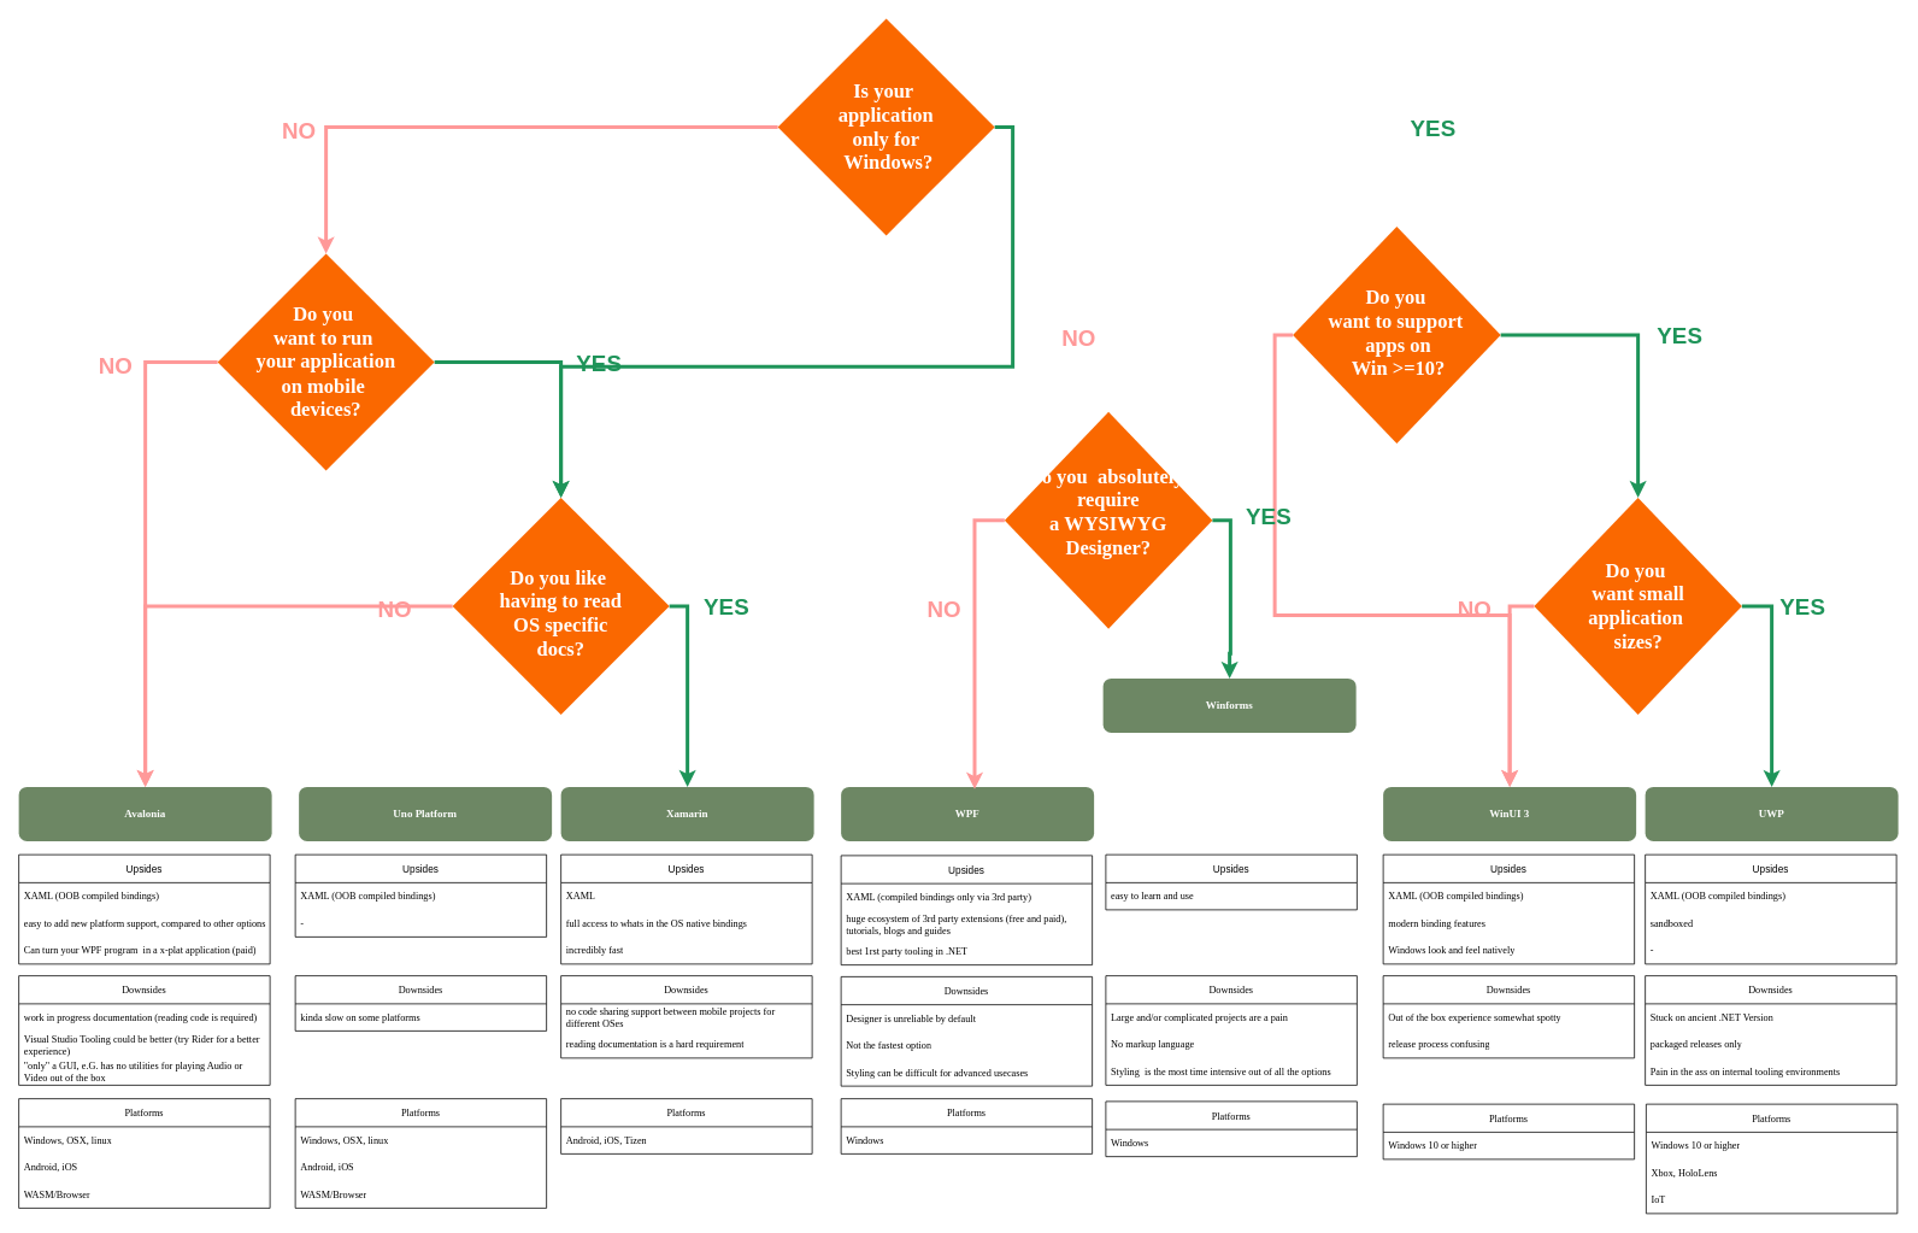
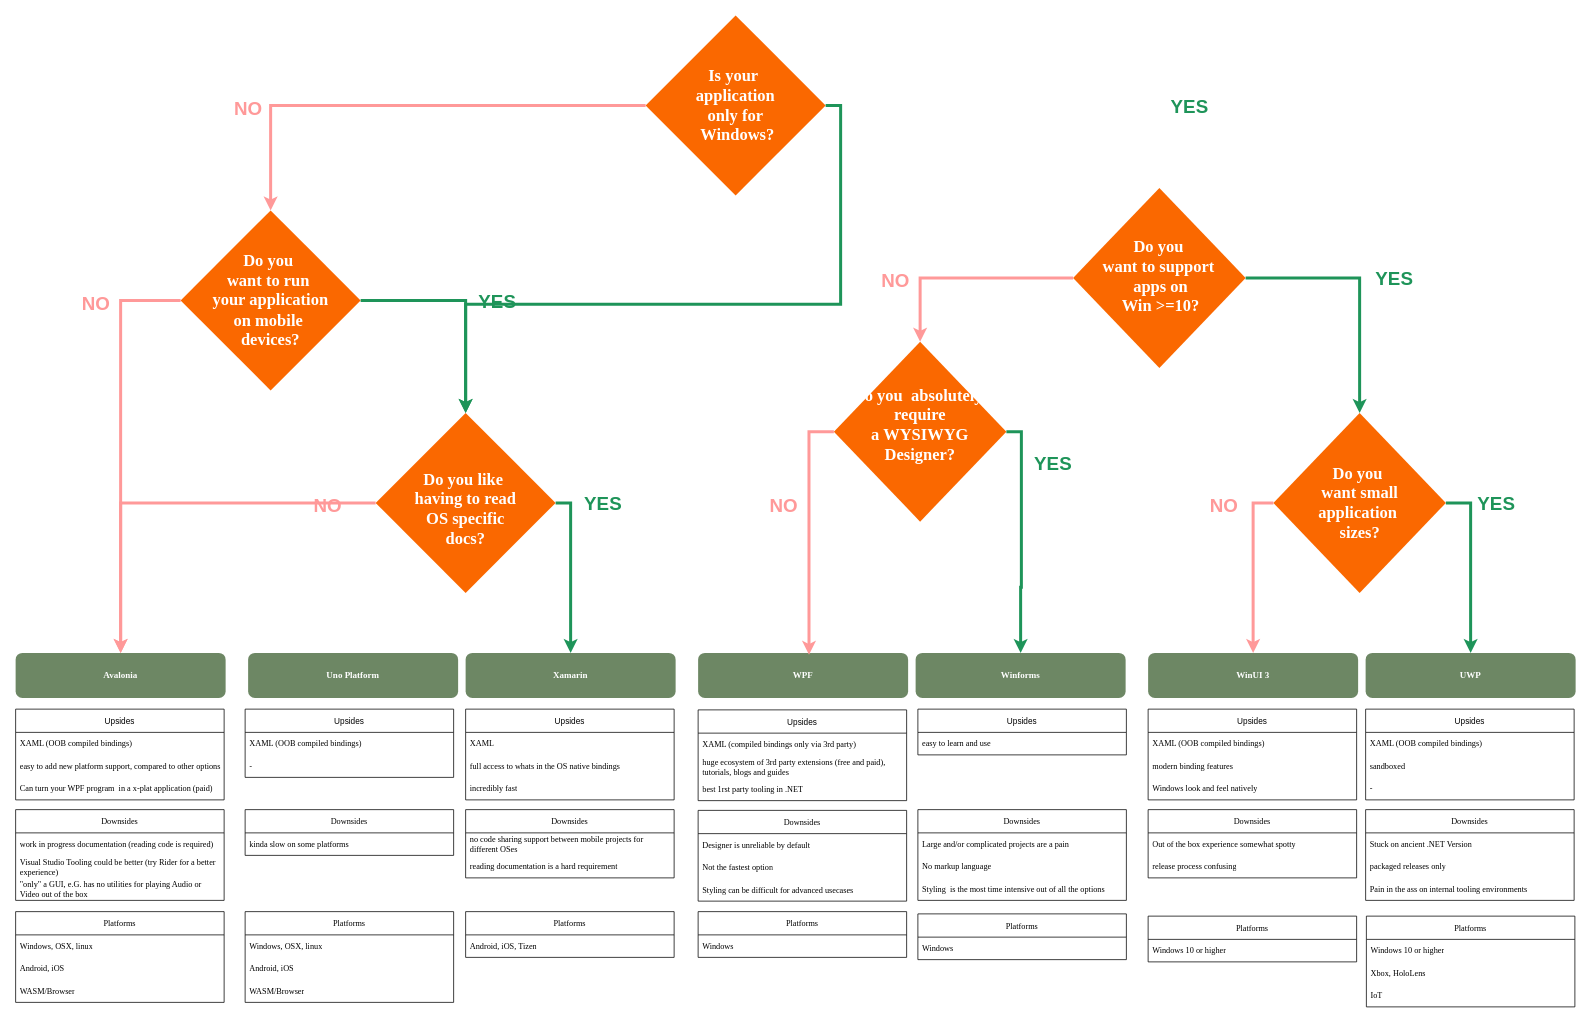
- <mxCell id="11" style="edgeStyle=orthogonalEdgeStyle;rounded=0;orthogonalLoop=1;jettySize=auto;html=1;exitX=0;exitY=0.5;exitDx=0;exitDy=0;strokeColor=#FF9999;strokeWidth=4;align=center;verticalAlign=middle;fontFamily=Helvetica;fontSize=11;fontColor=default;labelBackgroundColor=default;endArrow=classic;fillColor=#cdeb8b;" parent="1" source="13" target="8" edge="1"><mxGeometry relative="1" as="geometry" /></mxCell>
+ <mxCell id="11" style="edgeStyle=orthogonalEdgeStyle;rounded=0;orthogonalLoop=1;jettySize=auto;html=1;entryX=0.5;entryY=0;entryDx=0;entryDy=0;exitX=0;exitY=0.5;exitDx=0;exitDy=0;strokeColor=#FF9999;strokeWidth=4;align=center;verticalAlign=middle;fontFamily=Helvetica;fontSize=11;fontColor=default;labelBackgroundColor=default;endArrow=classic;fillColor=#cdeb8b;" parent="1" source="13" target="23" edge="1"><mxGeometry relative="1" as="geometry" /></mxCell>
- <mxCell id="5" value="Winforms" style="rounded=1;whiteSpace=wrap;html=1;fillColor=#6d8764;strokeColor=none;fontColor=#ffffff;fontFamily=Verdana;fontStyle=1" parent="1" vertex="1"><mxGeometry x="1220" y="750" width="280" height="60" as="geometry" /></mxCell>
+ <mxCell id="5" value="Winforms" style="rounded=1;whiteSpace=wrap;html=1;fillColor=#6d8764;strokeColor=none;fontColor=#ffffff;fontFamily=Verdana;fontStyle=1" parent="1" vertex="1"><mxGeometry x="1220" y="870" width="280" height="60" as="geometry" /></mxCell>
